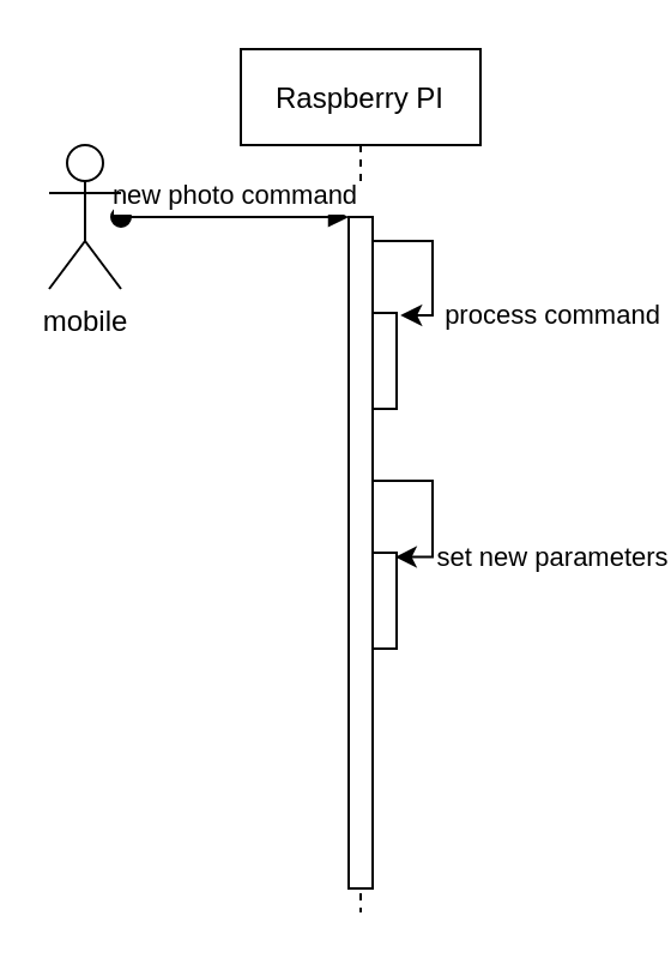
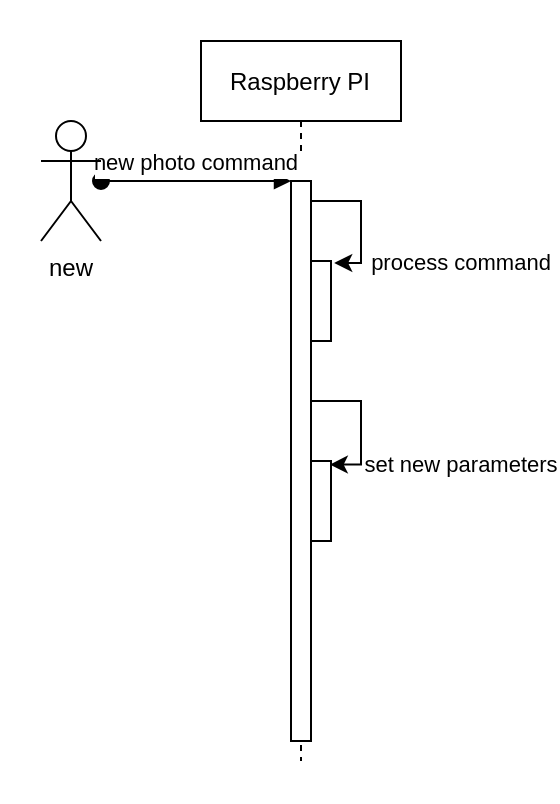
- <mxCell id="9" value="mobile" style="shape=umlActor;verticalLabelPosition=bottom;verticalAlign=top;html=1;outlineConnect=0;" parent="1" vertex="1"><mxGeometry x="20" y="60" width="30" height="60" as="geometry" /></mxCell>
+ <mxCell id="9" value="new" style="shape=umlActor;verticalLabelPosition=bottom;verticalAlign=top;html=1;outlineConnect=0;" parent="1" vertex="1"><mxGeometry x="20" y="60" width="30" height="60" as="geometry" /></mxCell>
